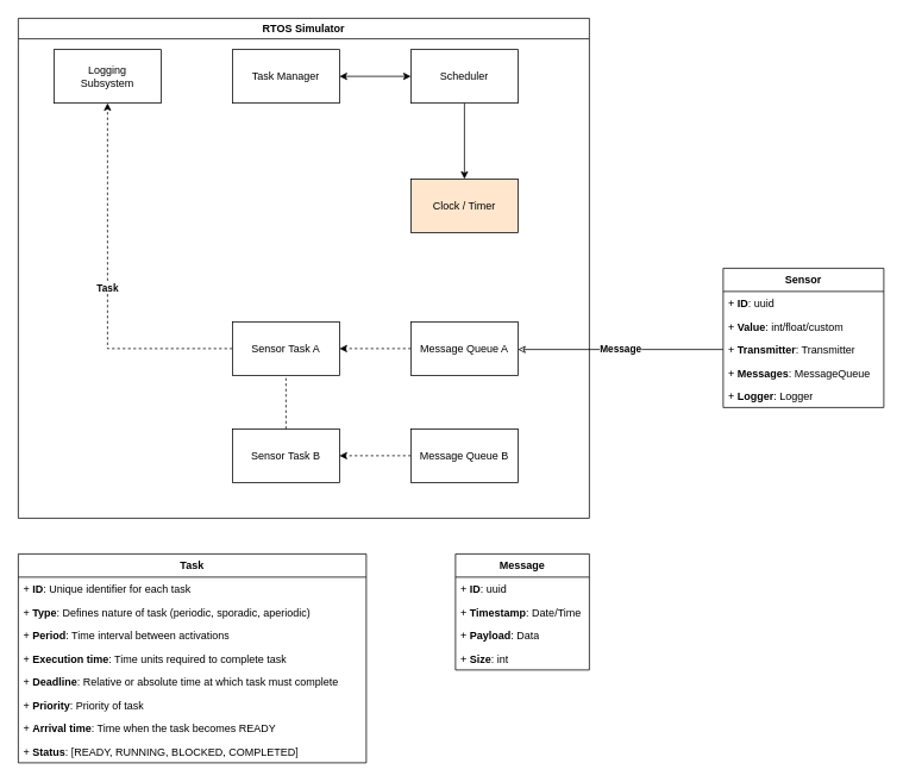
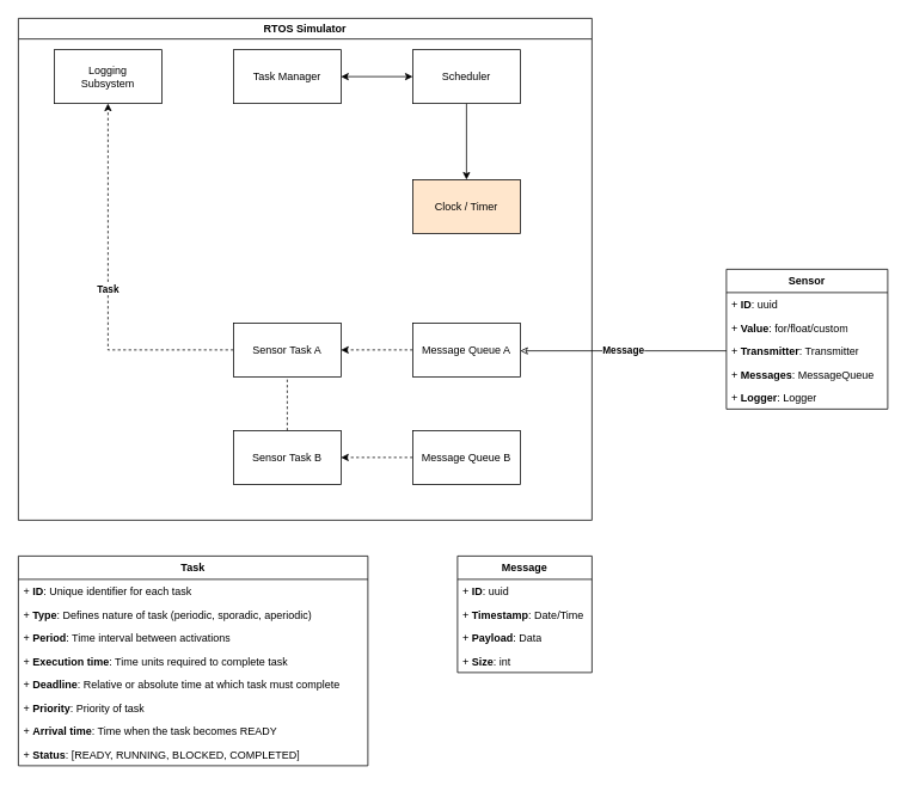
- <mxCell id="4" value="+ &lt;b&gt;Value&lt;/b&gt;: int/float/custom" style="text;strokeColor=none;fillColor=none;align=left;verticalAlign=top;spacingLeft=4;spacingRight=4;overflow=hidden;rotatable=0;points=[[0,0.5],[1,0.5]];portConstraint=eastwest;whiteSpace=wrap;html=1;" parent="2" vertex="1"><mxGeometry y="52" width="180" height="26" as="geometry" /></mxCell>
+ <mxCell id="4" value="+ &lt;b&gt;Value&lt;/b&gt;: for/float/custom" style="text;strokeColor=none;fillColor=none;align=left;verticalAlign=top;spacingLeft=4;spacingRight=4;overflow=hidden;rotatable=0;points=[[0,0.5],[1,0.5]];portConstraint=eastwest;whiteSpace=wrap;html=1;" parent="2" vertex="1"><mxGeometry y="52" width="180" height="26" as="geometry" /></mxCell>
